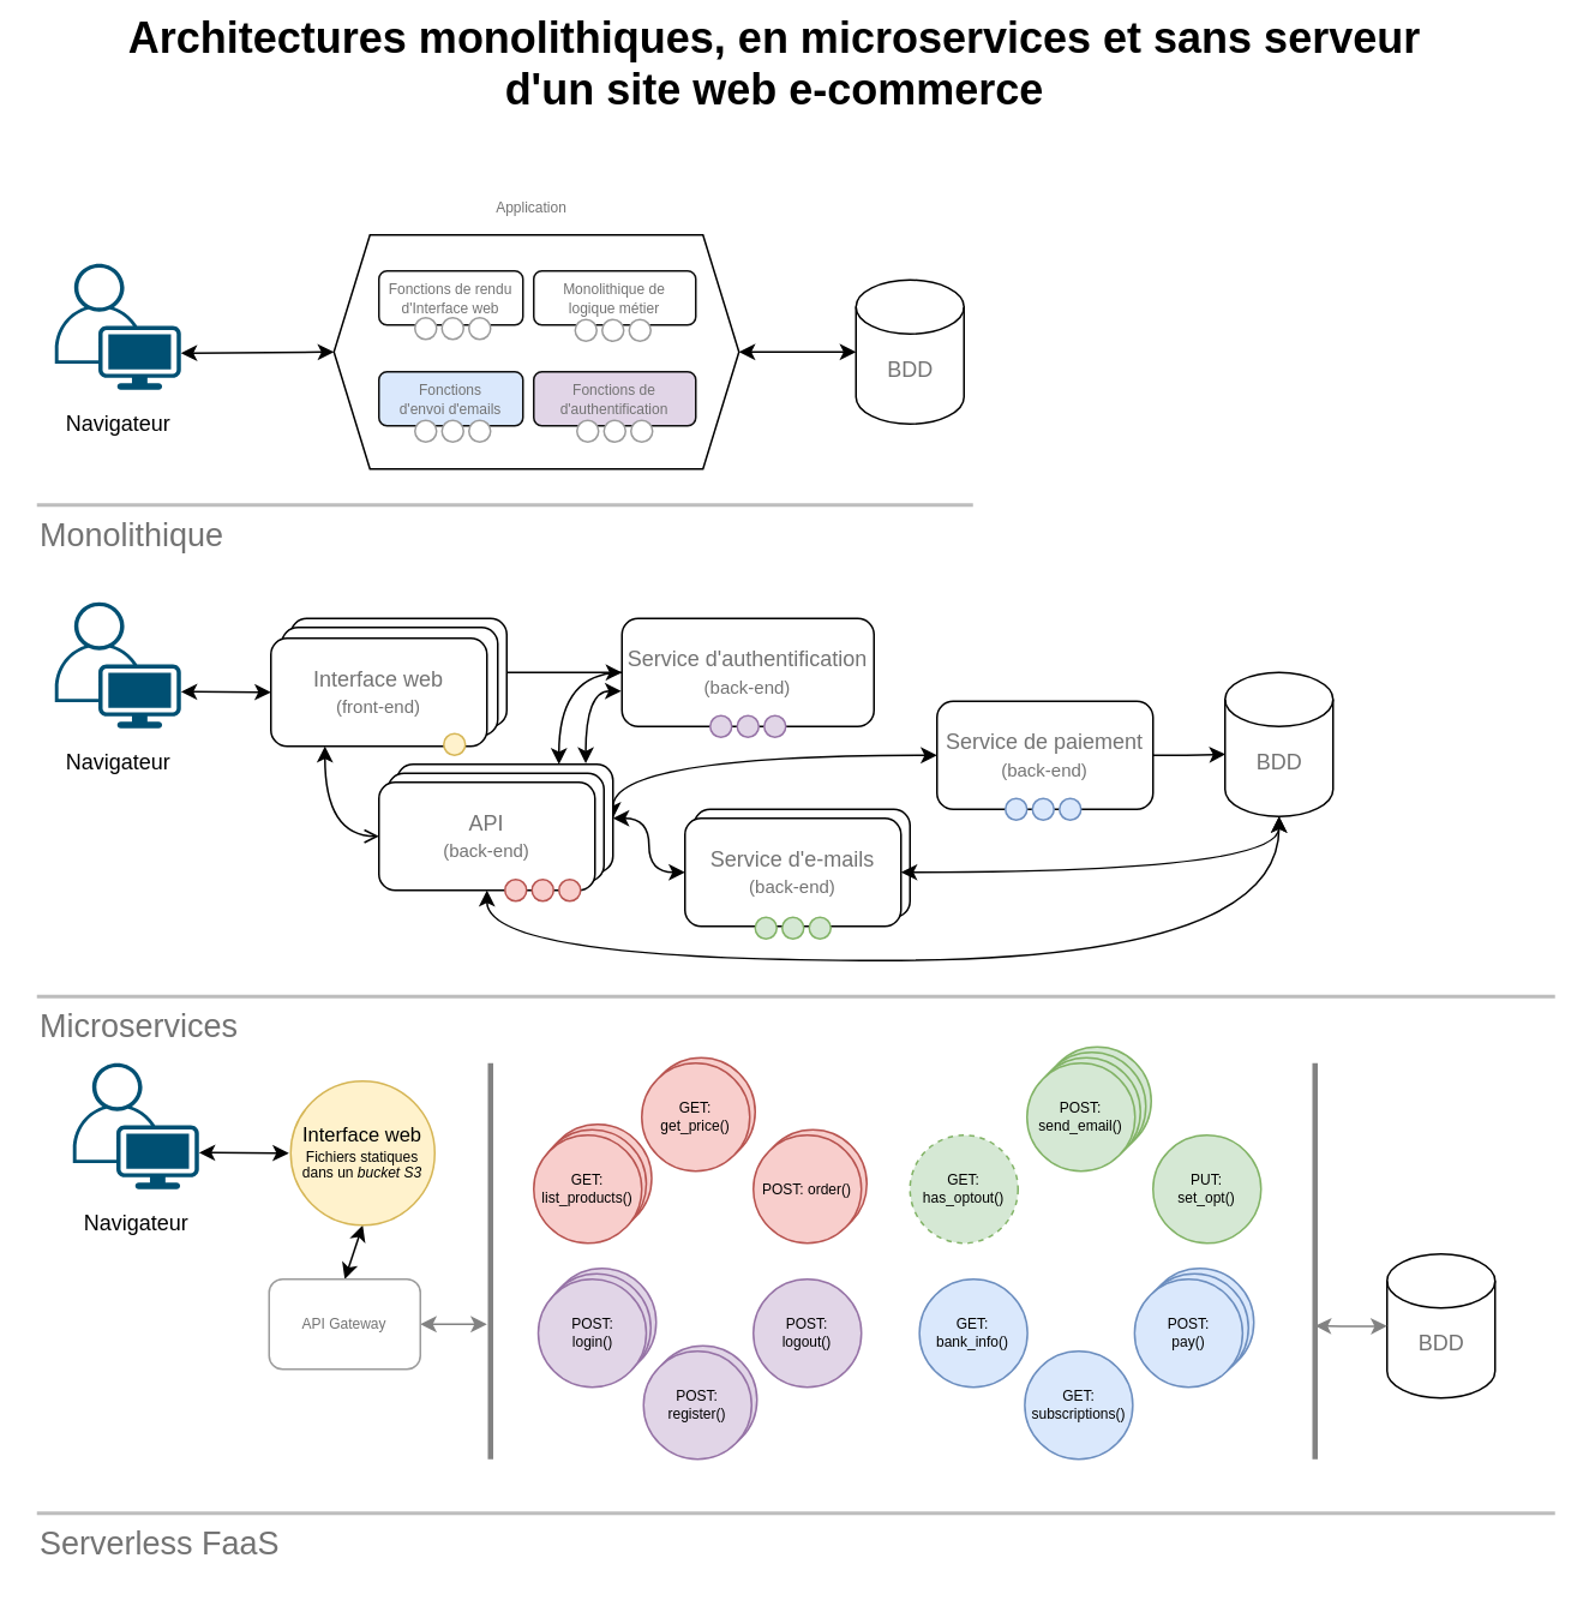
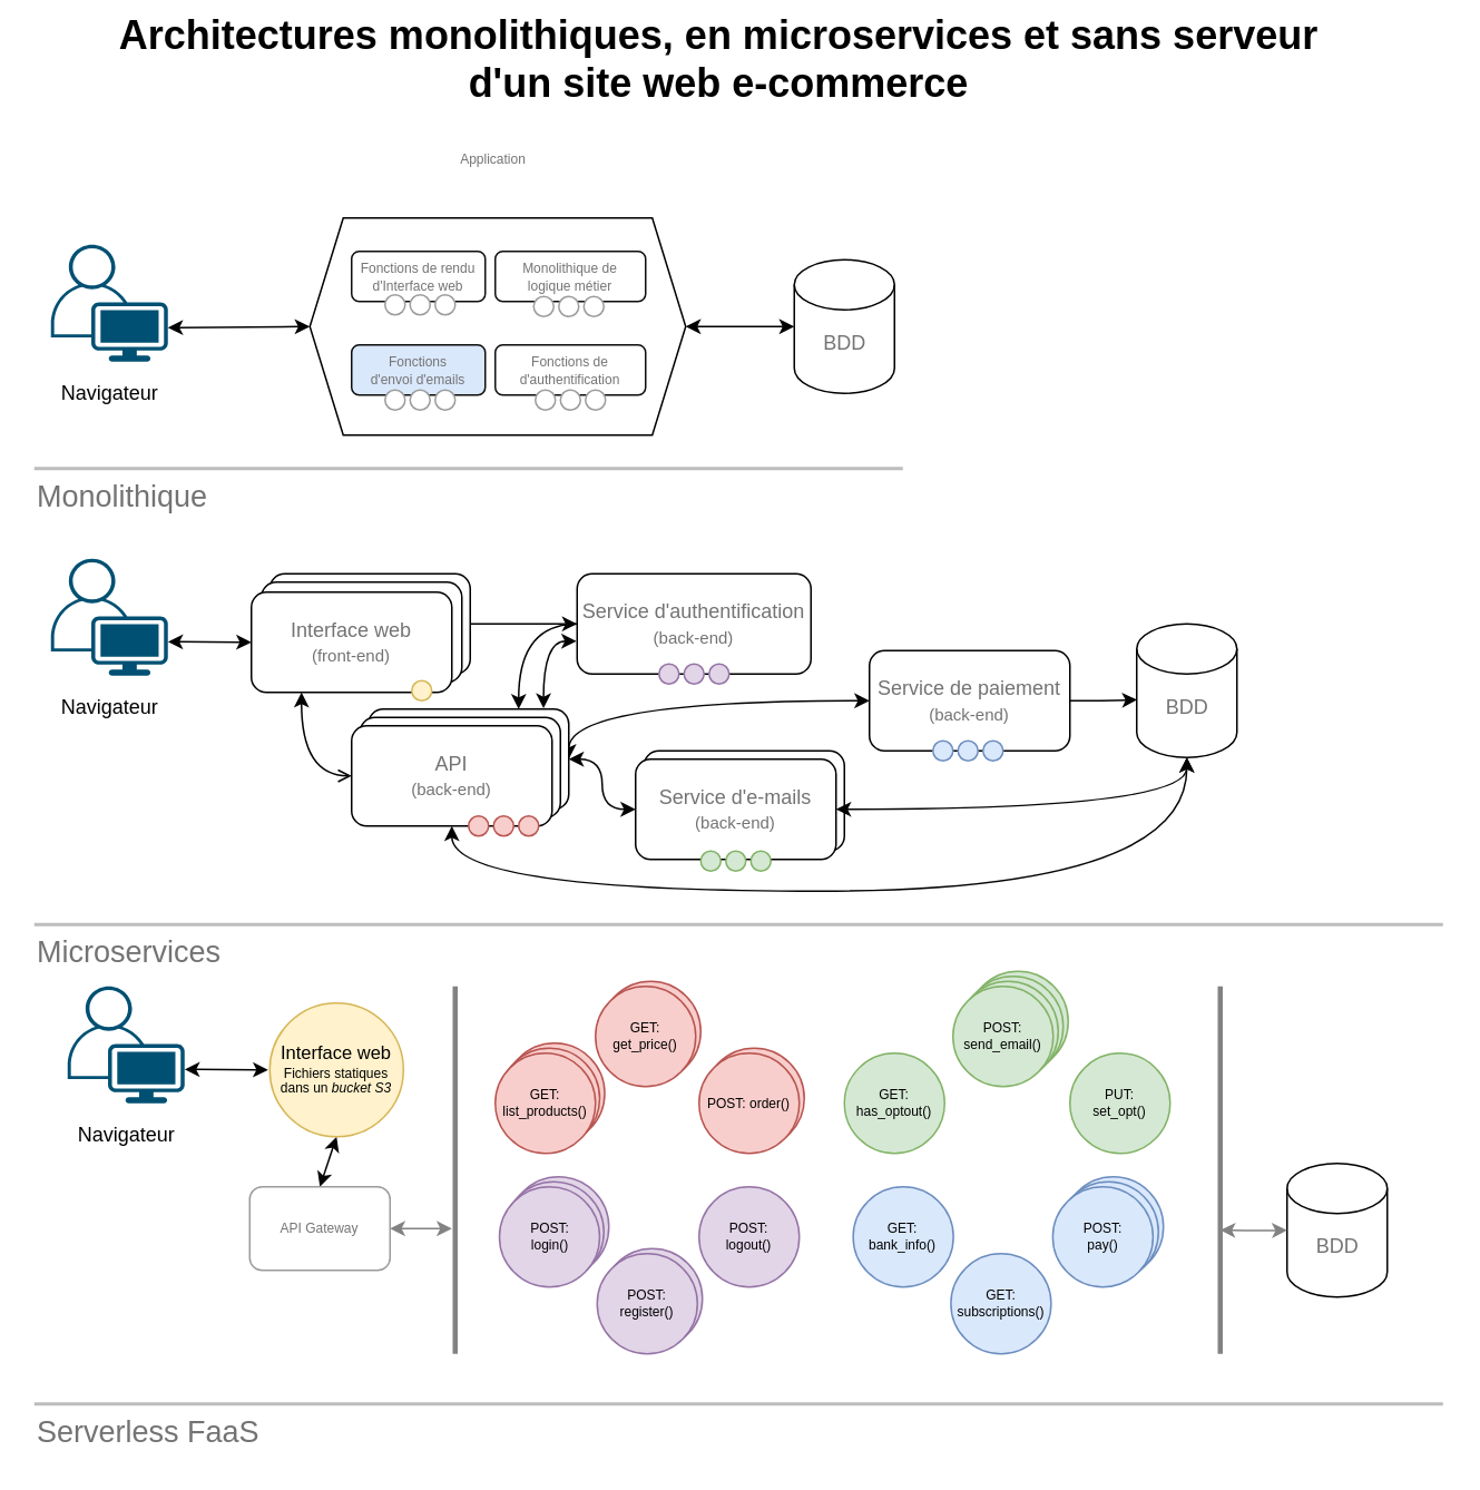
- <mxCell id="84" value="Application" style="text;html=1;strokeColor=none;fillColor=none;align=center;verticalAlign=middle;whiteSpace=wrap;rounded=0;fontSize=8;fontColor=#737373;" parent="1" vertex="1"><mxGeometry x="265" y="100" width="60" height="30" as="geometry" /></mxCell>
+ <mxCell id="84" value="Application" style="text;html=1;strokeColor=none;fillColor=none;align=center;verticalAlign=middle;whiteSpace=wrap;rounded=0;fontSize=8;fontColor=#737373;" parent="1" vertex="1"><mxGeometry x="265" y="80" width="60" height="30" as="geometry" /></mxCell>
- <mxCell id="53" value="&lt;p style=&quot;line-height: 70%;&quot;&gt;&lt;font style=&quot;font-size: 8px;&quot;&gt;Fonctions de &lt;br&gt;d'authentification&lt;/font&gt;&lt;/p&gt;" style="rounded=1;whiteSpace=wrap;html=1;strokeColor=#0F0F0F;fontSize=12;fontColor=#737373;fillColor=#e1d5e7;" parent="1" vertex="1"><mxGeometry x="296" y="206" width="90" height="30" as="geometry" /></mxCell>
+ <mxCell id="53" value="&lt;p style=&quot;line-height: 70%;&quot;&gt;&lt;font style=&quot;font-size: 8px;&quot;&gt;Fonctions de &lt;br&gt;d'authentification&lt;/font&gt;&lt;/p&gt;" style="rounded=1;whiteSpace=wrap;html=1;strokeColor=#0F0F0F;fontSize=12;fontColor=#737373;" parent="1" vertex="1"><mxGeometry x="296" y="206" width="90" height="30" as="geometry" /></mxCell>
- <mxCell id="105" value="GET: has_optout()" style="ellipse;whiteSpace=wrap;html=1;aspect=fixed;strokeColor=#82b366;fontSize=8;fillColor=#d5e8d4;dashed=1;" parent="1" vertex="1"><mxGeometry x="505" y="630" width="60" height="60" as="geometry" /></mxCell>
+ <mxCell id="105" value="GET: has_optout()" style="ellipse;whiteSpace=wrap;html=1;aspect=fixed;strokeColor=#82b366;fontSize=8;fillColor=#d5e8d4;" parent="1" vertex="1"><mxGeometry x="505" y="630" width="60" height="60" as="geometry" /></mxCell>
